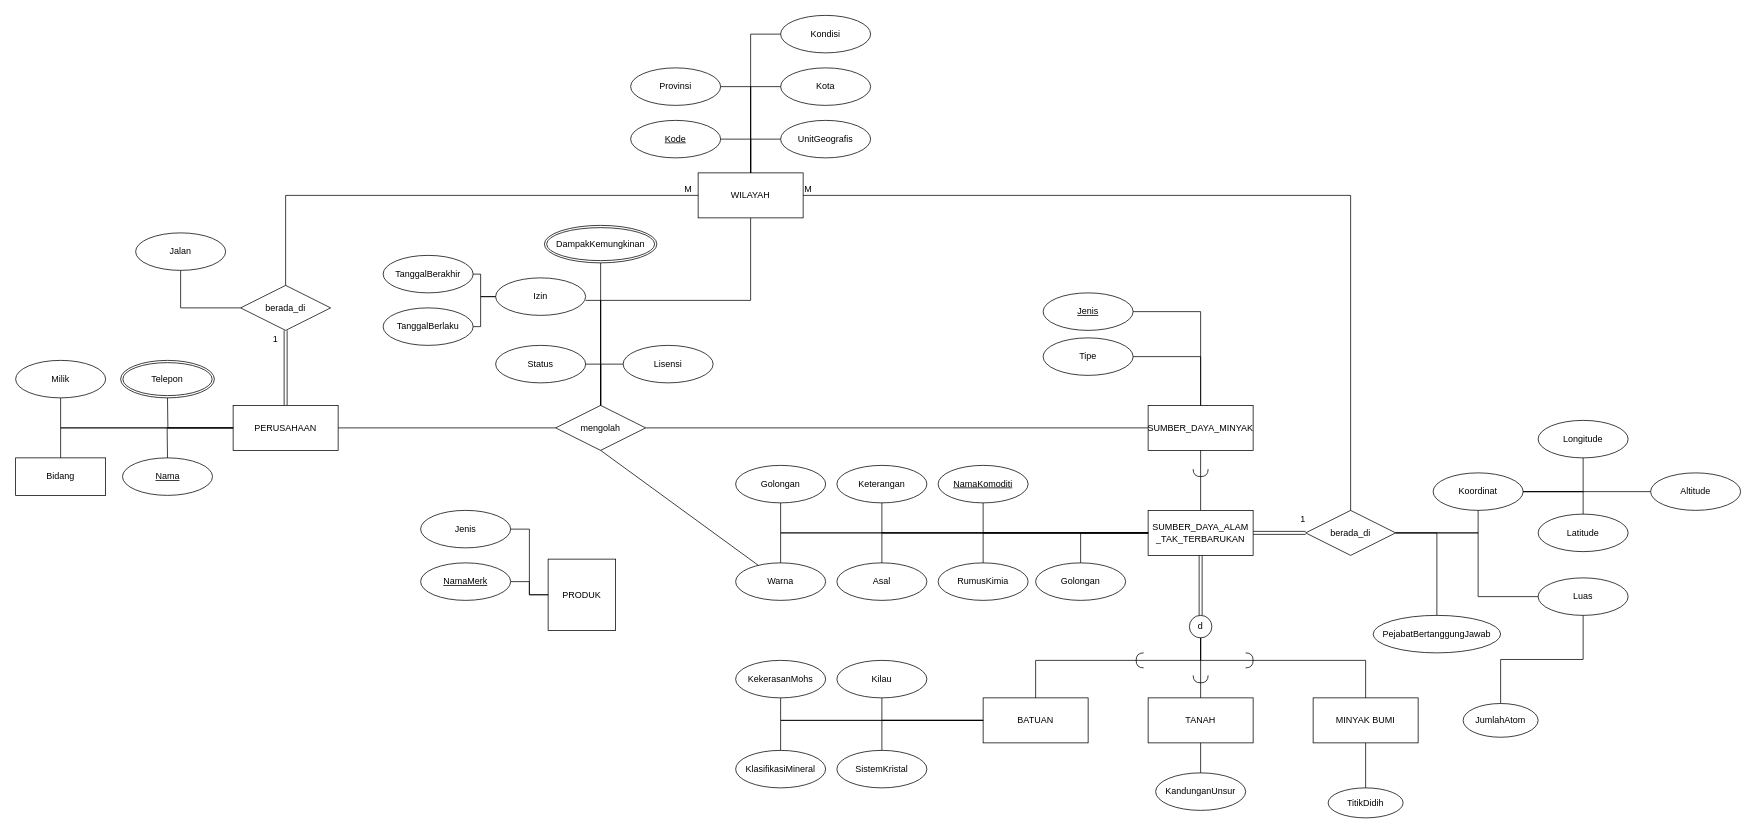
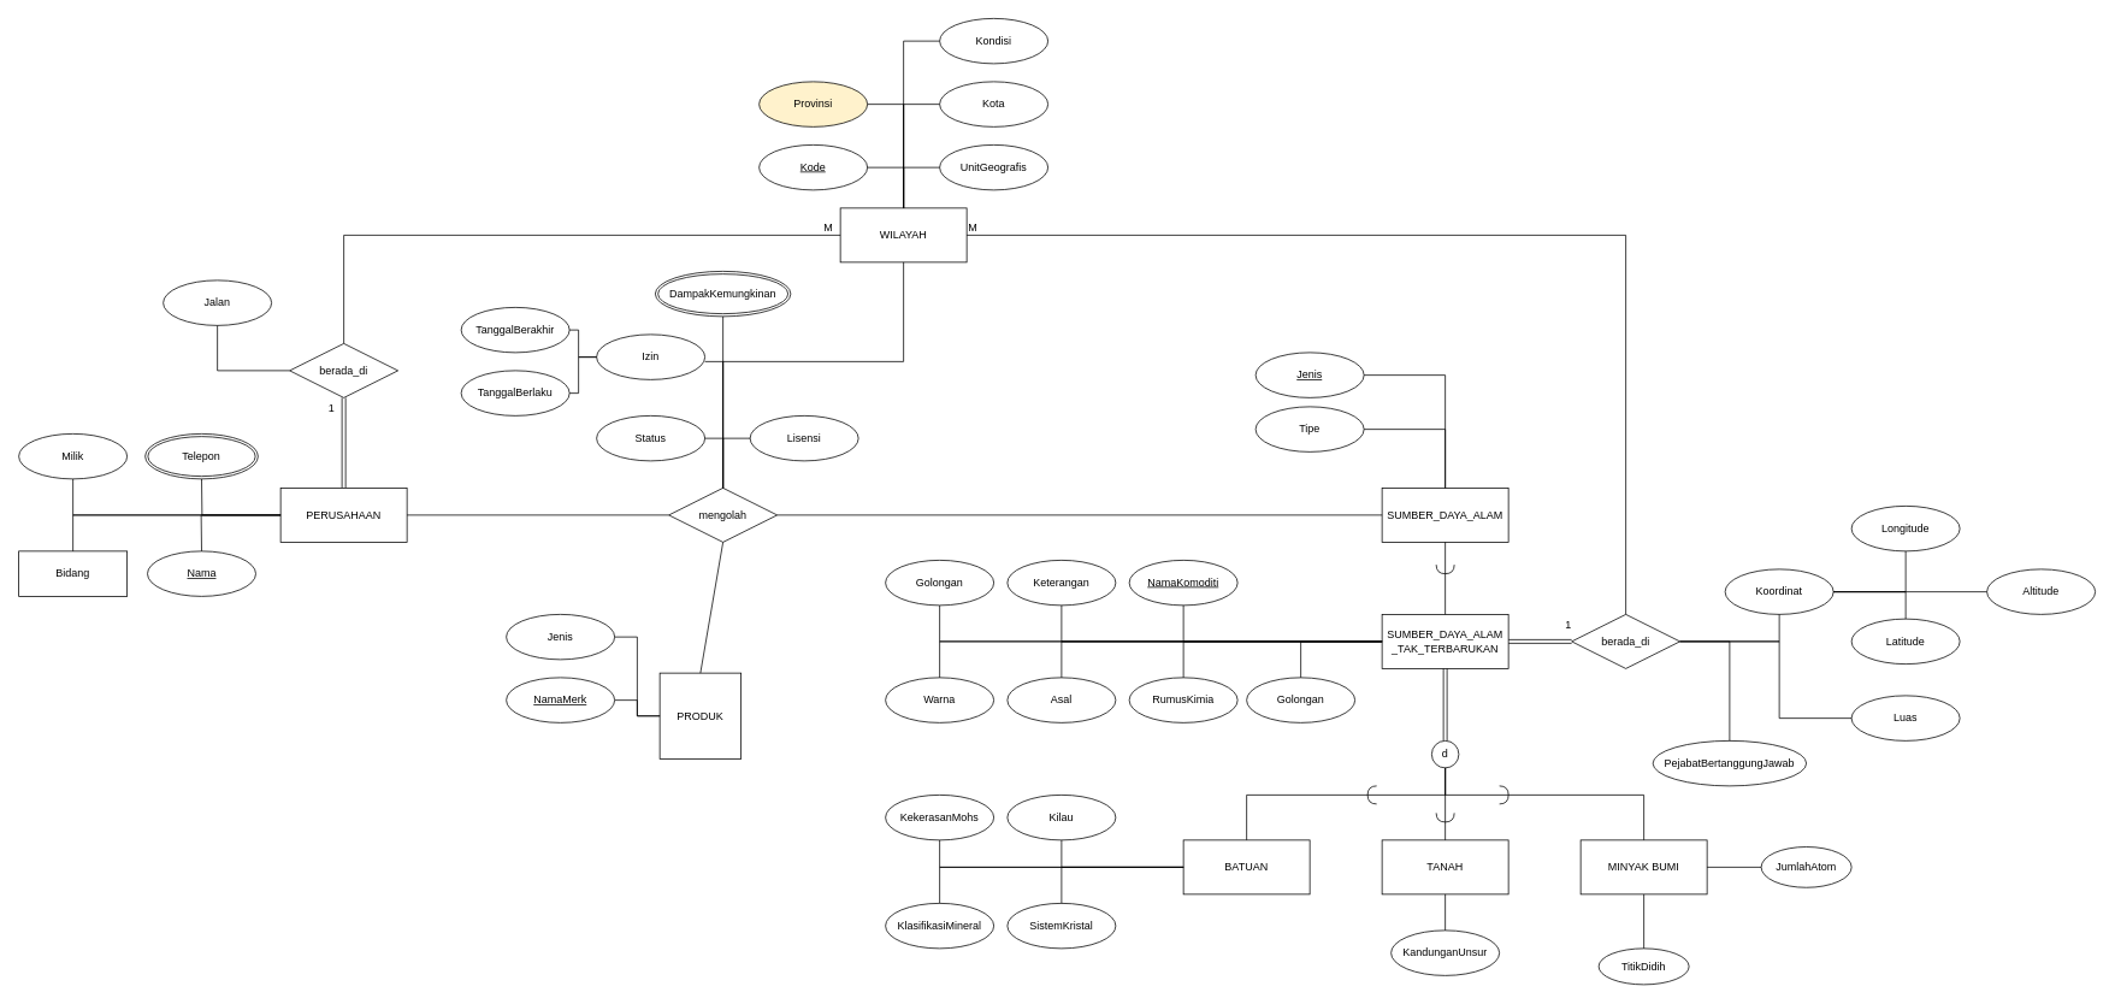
- <mxCell id="46" value="Provinsi" style="ellipse;whiteSpace=wrap;html=1;align=center;rounded=0;sketch=0;" parent="1" vertex="1"><mxGeometry x="840" y="90" width="120" height="50" as="geometry" /></mxCell>
+ <mxCell id="46" value="Provinsi" style="ellipse;whiteSpace=wrap;html=1;align=center;rounded=0;sketch=0;fillColor=#fff2cc;" parent="1" vertex="1"><mxGeometry x="840" y="90" width="120" height="50" as="geometry" /></mxCell>
- <mxCell id="2" value="SUMBER_DAYA_MINYAK" style="rounded=0;whiteSpace=wrap;html=1;" parent="1" vertex="1"><mxGeometry x="1530" y="540" width="140" height="60" as="geometry" /></mxCell>
+ <mxCell id="2" value="SUMBER_DAYA_ALAM" style="rounded=0;whiteSpace=wrap;html=1;" parent="1" vertex="1"><mxGeometry x="1530" y="540" width="140" height="60" as="geometry" /></mxCell>
- <mxCell id="65" value="" style="endArrow=none;html=1;rounded=0;exitX=0.5;exitY=1;exitDx=0;exitDy=0;" parent="1" source="33" target="18" edge="1"><mxGeometry relative="1" as="geometry"><mxPoint x="870" y="420" as="sourcePoint" /><mxPoint x="870" y="610" as="targetPoint" /></mxGeometry></mxCell>
+ <mxCell id="65" value="" style="endArrow=none;html=1;rounded=0;exitX=0.5;exitY=1;exitDx=0;exitDy=0;entryX=0.5;entryY=0;entryDx=0;entryDy=0;" parent="1" source="33" target="34" edge="1"><mxGeometry relative="1" as="geometry"><mxPoint x="870" y="420" as="sourcePoint" /><mxPoint x="870" y="610" as="targetPoint" /></mxGeometry></mxCell>
- <mxCell id="108" style="edgeStyle=orthogonalEdgeStyle;rounded=0;orthogonalLoop=1;jettySize=auto;html=1;endArrow=none;endFill=0;" edge="1" parent="1" source="109" target="25"><mxGeometry relative="1" as="geometry" /></mxCell>
+ <mxCell id="108" style="edgeStyle=orthogonalEdgeStyle;rounded=0;orthogonalLoop=1;jettySize=auto;html=1;entryX=1;entryY=0.5;entryDx=0;entryDy=0;endArrow=none;endFill=0;" edge="1" parent="1" source="109" target="10"><mxGeometry relative="1" as="geometry" /></mxCell>
